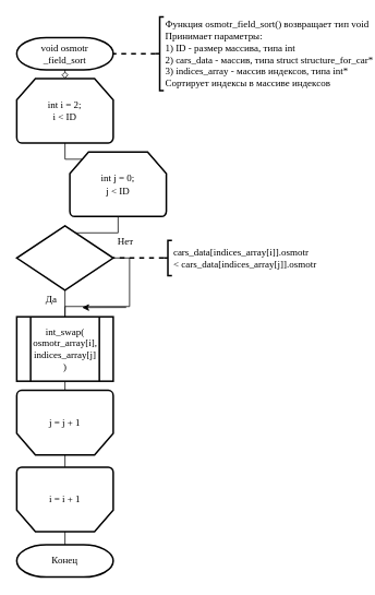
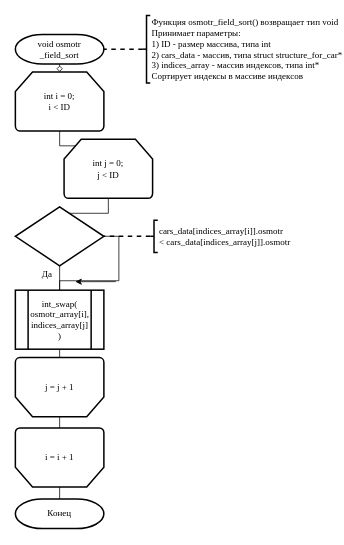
- <mxCell id="5" value="&lt;font face=&quot;Times New Roman&quot;&gt;int i = 2;&lt;br&gt;i &amp;lt; ID&lt;/font&gt;" style="strokeWidth=2;html=1;shape=mxgraph.flowchart.loop_limit;whiteSpace=wrap;" parent="1" vertex="1"><mxGeometry x="20" y="95.32" width="118.11" height="78.74" as="geometry" /></mxCell>
+ <mxCell id="5" value="&lt;font face=&quot;Times New Roman&quot;&gt;int i = 0;&lt;br&gt;i &amp;lt; ID&lt;/font&gt;" style="strokeWidth=2;html=1;shape=mxgraph.flowchart.loop_limit;whiteSpace=wrap;" parent="1" vertex="1"><mxGeometry x="20" y="95.32" width="118.11" height="78.74" as="geometry" /></mxCell>
- <mxCell id="19" value="Нет" style="text;html=1;align=center;verticalAlign=middle;resizable=0;points=[];autosize=1;fontFamily=Times New Roman;" parent="1" vertex="1"><mxGeometry x="138.11" y="285.32" width="30" height="20" as="geometry" /></mxCell>
